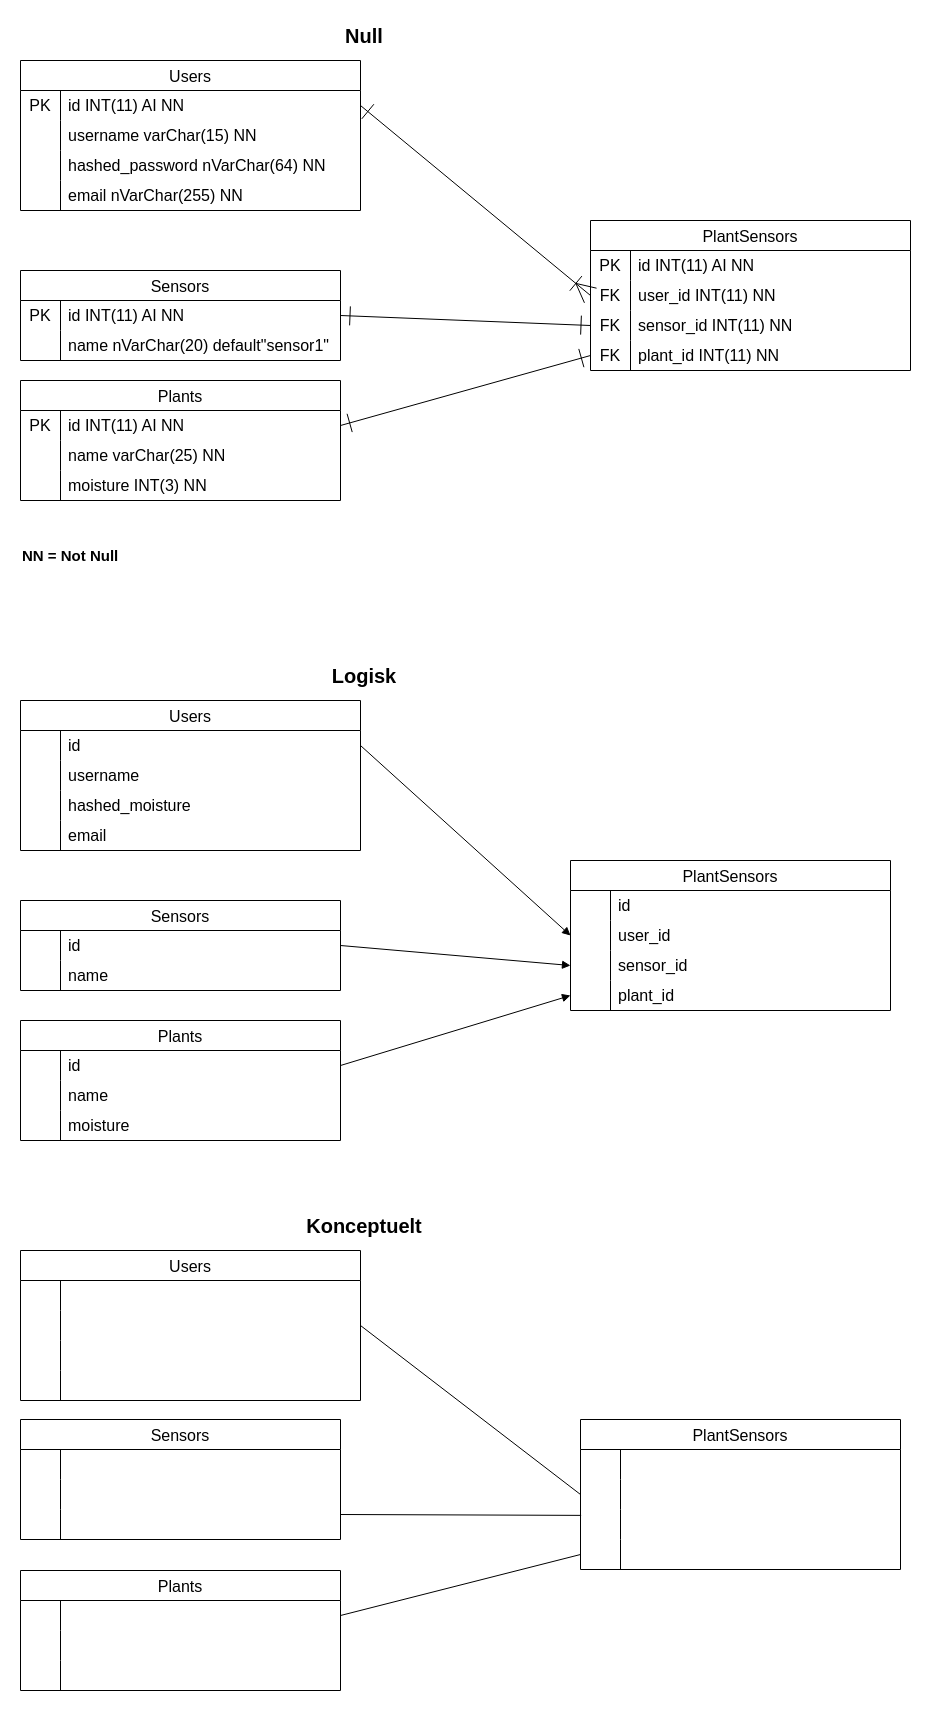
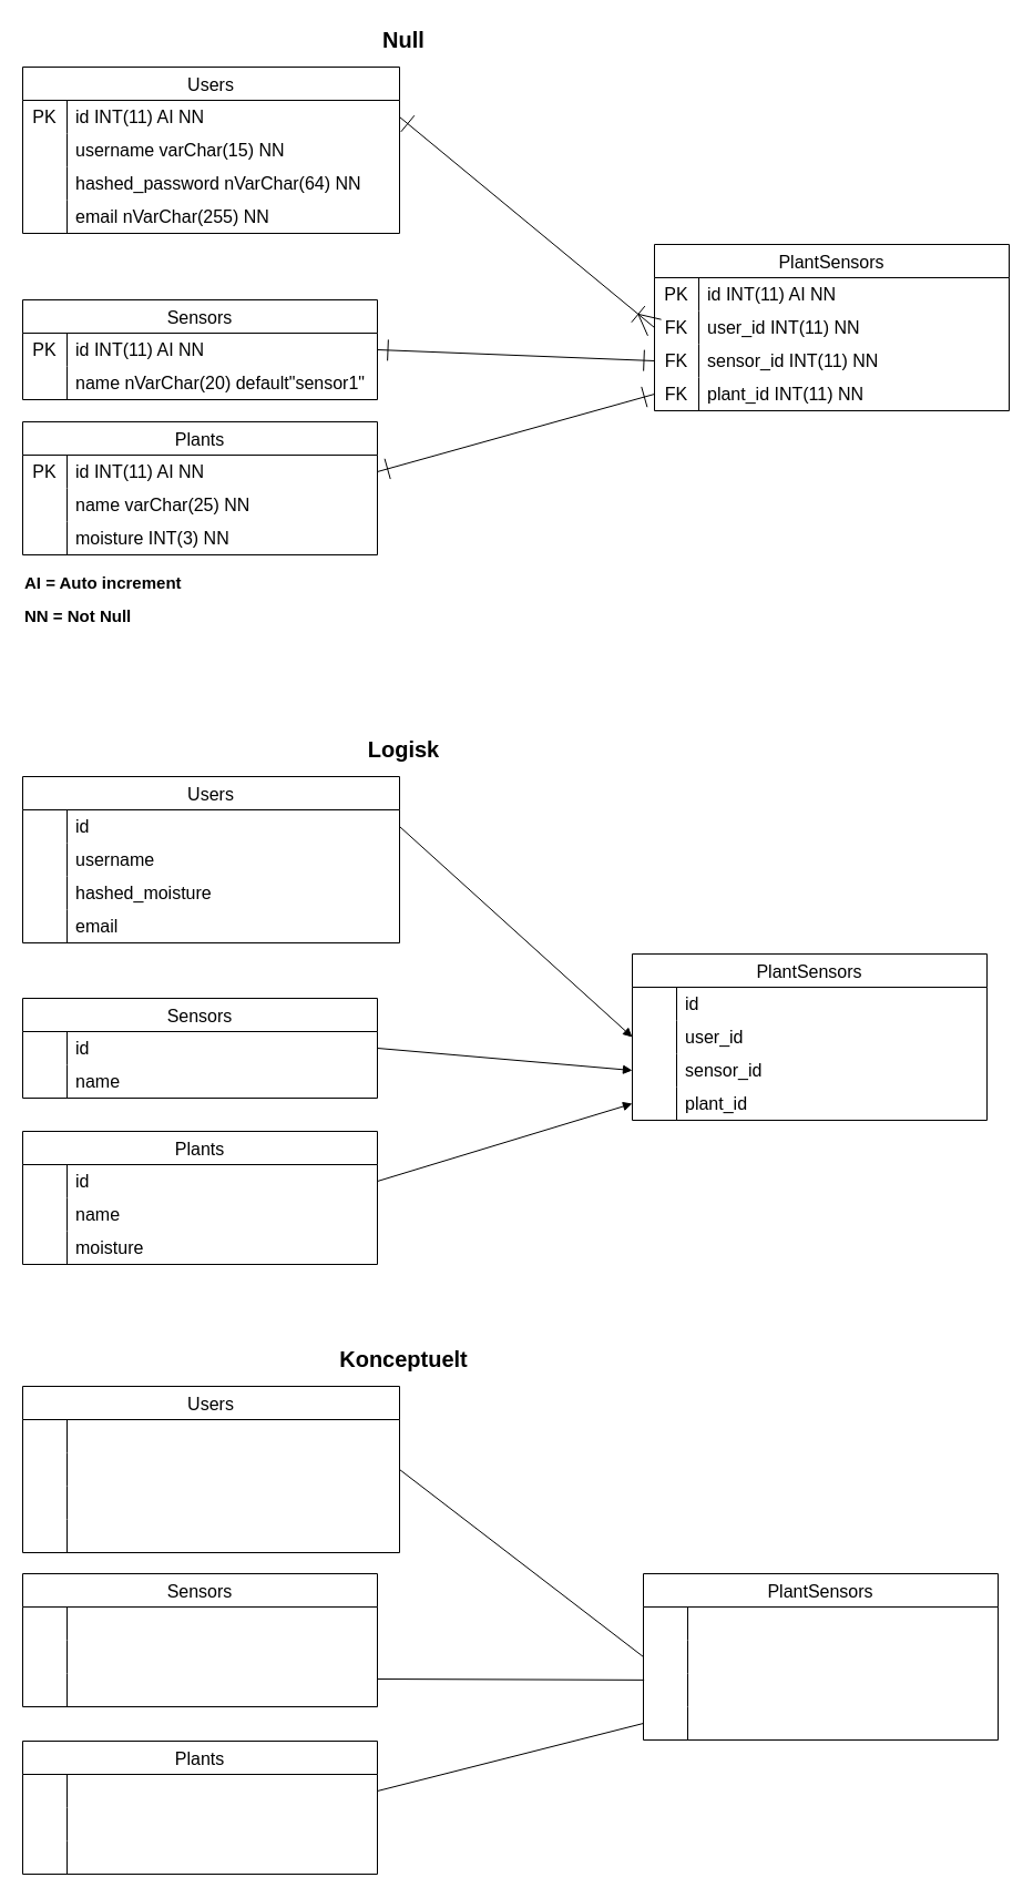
+ <mxCell id="48" value="&lt;b&gt;&lt;font style=&quot;font-size: 15px;&quot;&gt;AI = Auto increment&lt;/font&gt;&lt;/b&gt;" style="text;html=1;strokeColor=none;fillColor=none;align=left;verticalAlign=middle;whiteSpace=wrap;rounded=0;" parent="1" vertex="1"><mxGeometry x="20" y="510" width="160" height="30" as="geometry" /></mxCell>
